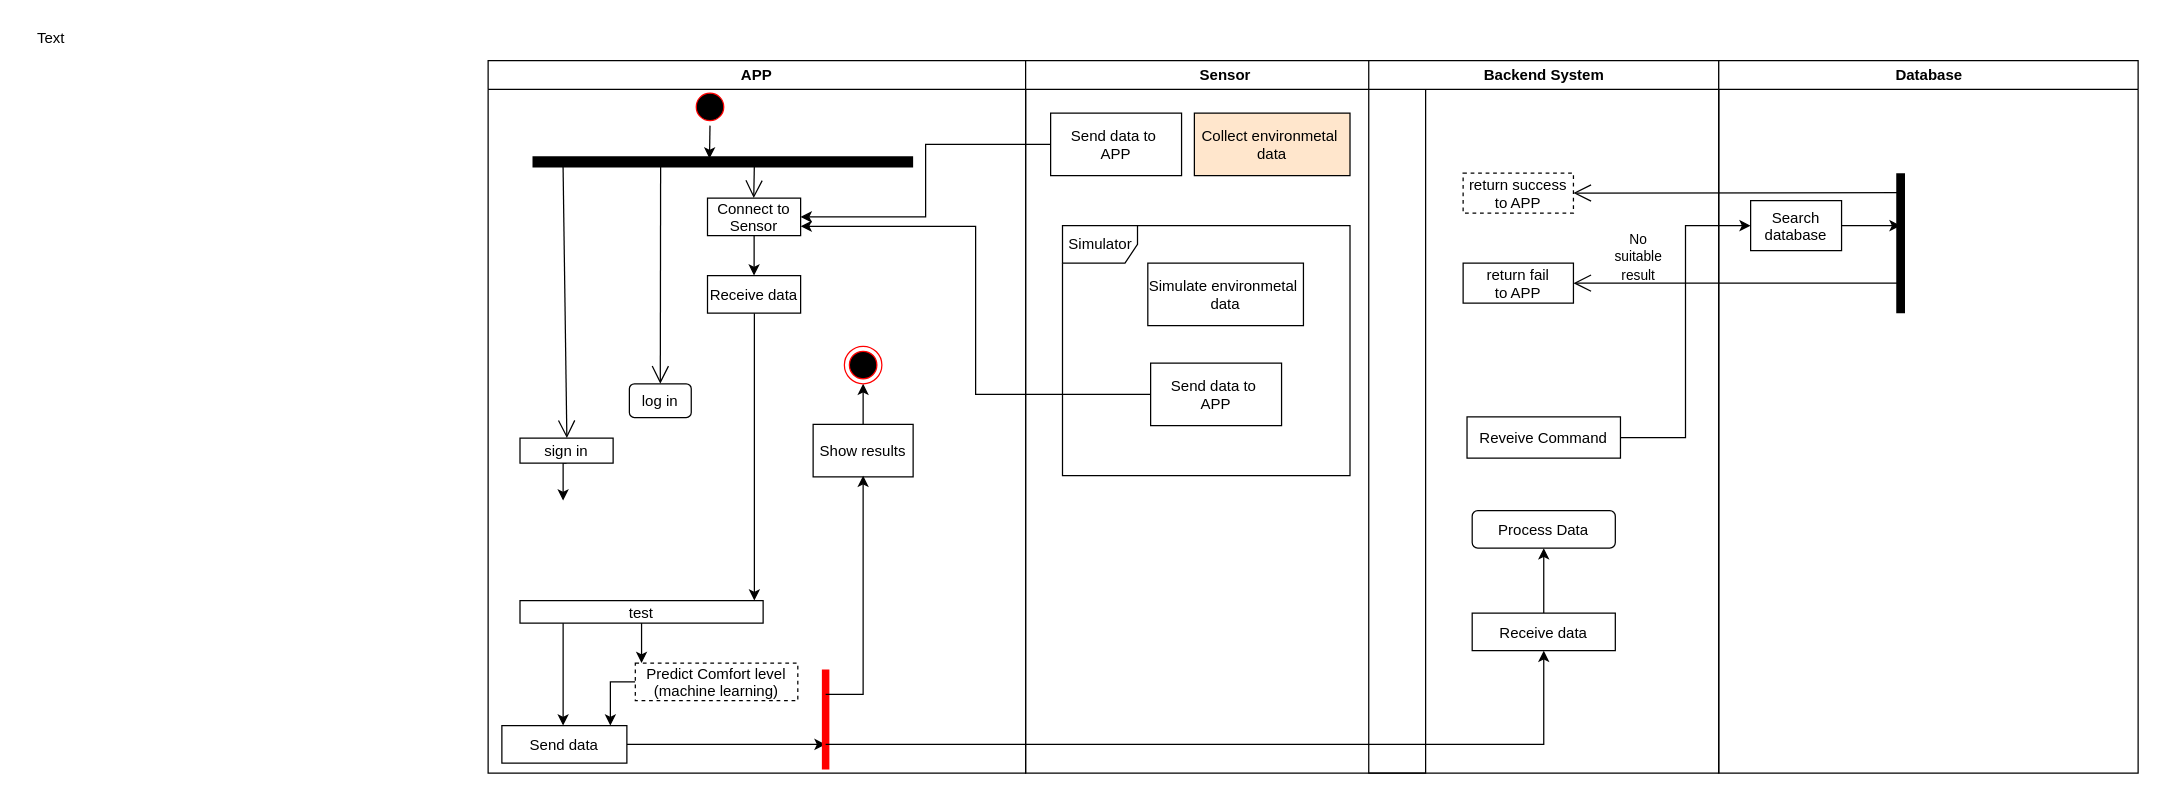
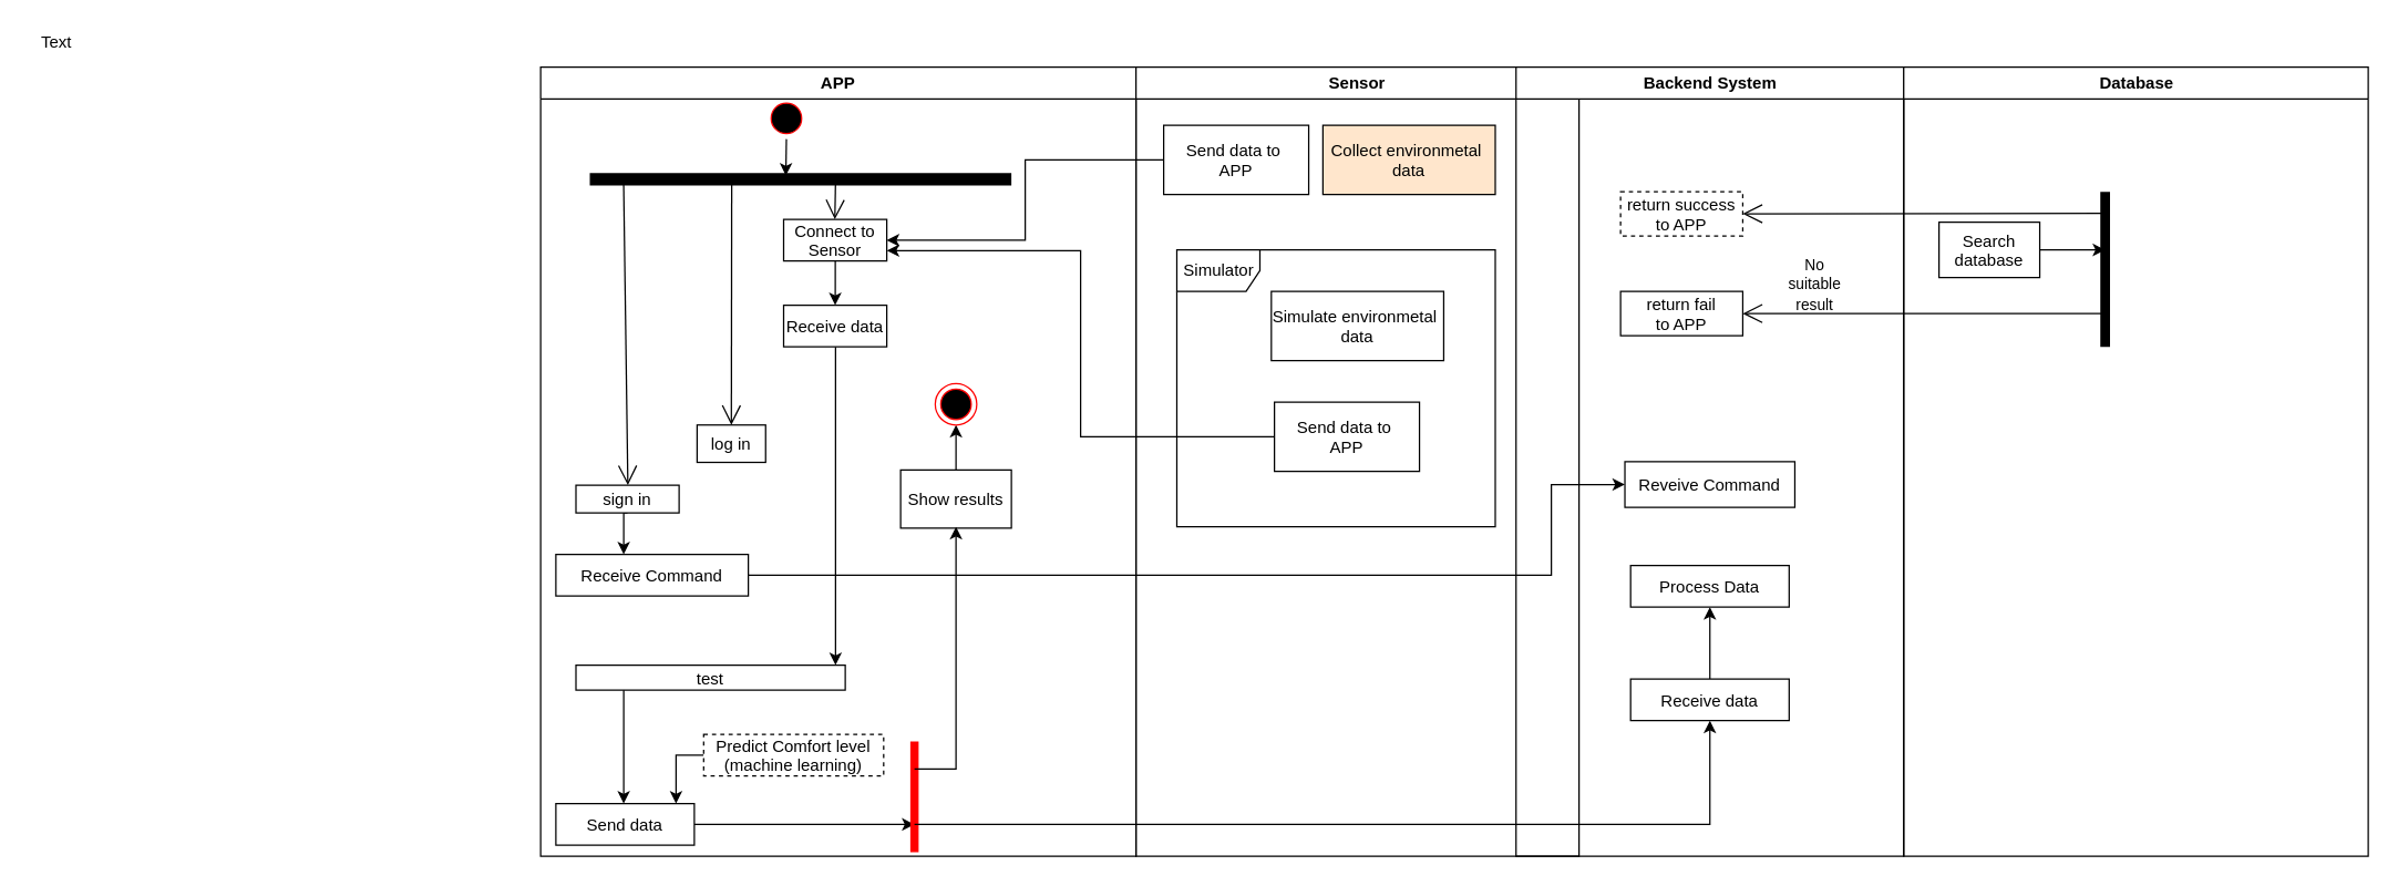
- <mxCell id="41" style="edgeStyle=orthogonalEdgeStyle;rounded=0;orthogonalLoop=1;jettySize=auto;html=1;entryX=0;entryY=0.5;entryDx=0;entryDy=0;" edge="1" parent="1" source="42" target="45"><mxGeometry relative="1" as="geometry" /></mxCell>
- <mxCell id="8" value="log in" style="rounded=1;" vertex="1" parent="2"><mxGeometry x="113" y="258.5" width="49.5" height="27" as="geometry" /></mxCell>
+ <mxCell id="8" value="log in" style="" vertex="1" parent="2"><mxGeometry x="113" y="258.5" width="49.5" height="27" as="geometry" /></mxCell>
+ <mxCell id="15" value="Receive Command" style="" vertex="1" parent="2"><mxGeometry x="11" y="352" width="139" height="30" as="geometry" /></mxCell>
+ <mxCell id="43" style="edgeStyle=orthogonalEdgeStyle;rounded=0;orthogonalLoop=1;jettySize=auto;html=1;entryX=0;entryY=0.5;entryDx=0;entryDy=0;" edge="1" parent="1" source="15" target="42"><mxGeometry relative="1" as="geometry"><Array as="points"><mxPoint x="1120" y="415" /><mxPoint x="1120" y="350" /></Array></mxGeometry></mxCell>
- <mxCell id="32" value="Process Data" style="rounded=1;" vertex="1" parent="29"><mxGeometry x="82.75" y="360" width="114.5" height="30" as="geometry" /></mxCell>
+ <mxCell id="32" value="Process Data" style="" vertex="1" parent="29"><mxGeometry x="82.75" y="360" width="114.5" height="30" as="geometry" /></mxCell>
- <mxCell id="50" style="edgeStyle=orthogonalEdgeStyle;rounded=0;orthogonalLoop=1;jettySize=auto;html=1;strokeWidth=1;" edge="1" parent="1" source="3" target="49"><mxGeometry relative="1" as="geometry"><Array as="points"><mxPoint x="513" y="530" /><mxPoint x="513" y="530" /></Array></mxGeometry></mxCell>
